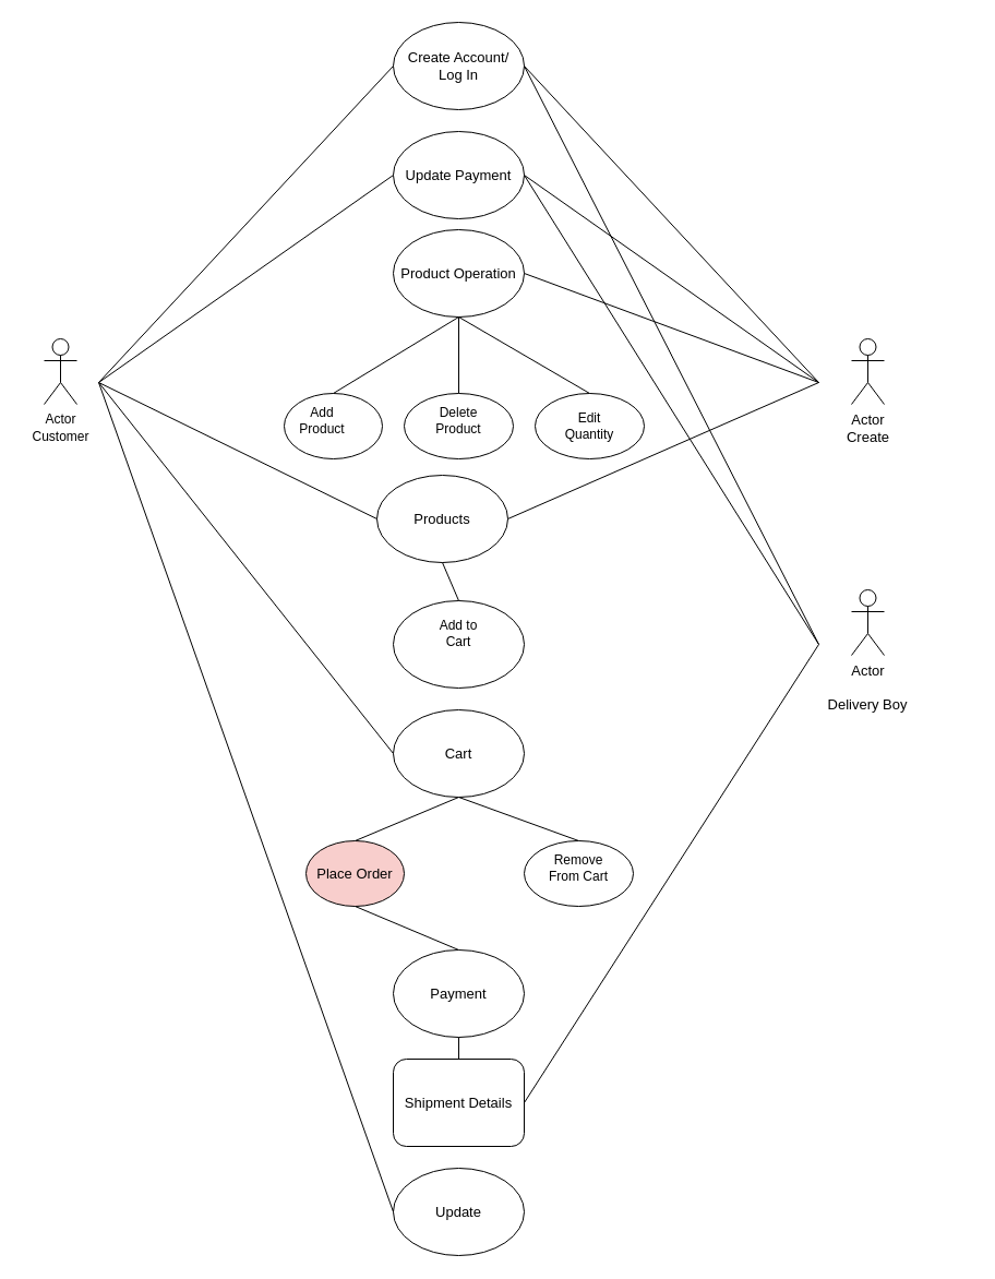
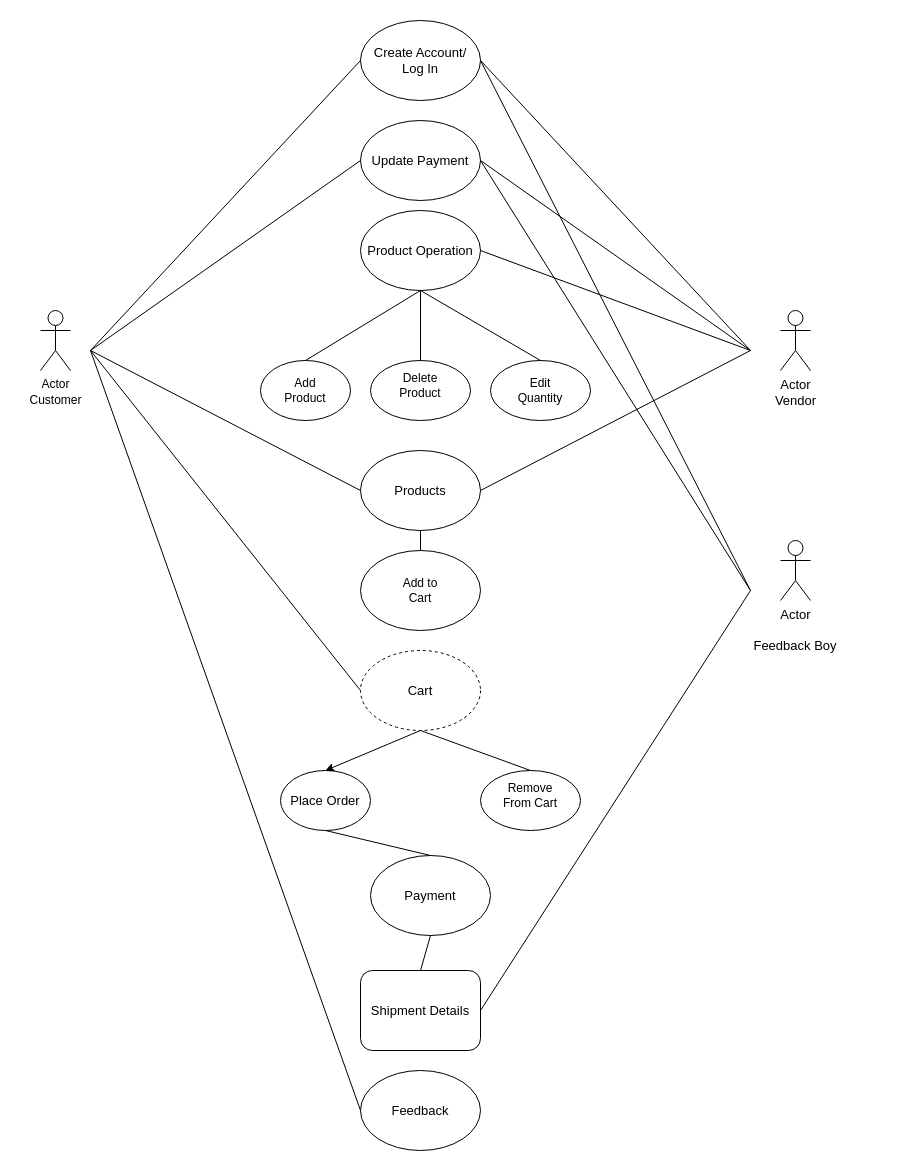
- <mxCell id="37" value="Add Product" style="text;html=1;strokeColor=none;fillColor=none;align=center;verticalAlign=middle;whiteSpace=wrap;rounded=0;" parent="1" vertex="1"><mxGeometry x="265" y="370" width="60" height="30" as="geometry" /></mxCell>
+ <mxCell id="37" value="Add Product" style="text;html=1;strokeColor=none;fillColor=none;align=center;verticalAlign=middle;whiteSpace=wrap;rounded=0;" parent="1" vertex="1"><mxGeometry x="275" y="375" width="60" height="30" as="geometry" /></mxCell>
- <mxCell id="18" value="Create" style="text;html=1;align=center;verticalAlign=middle;resizable=0;points=[];autosize=1;strokeColor=none;fillColor=none;fontSize=13;" parent="1" vertex="1"><mxGeometry x="765" y="390" width="60" height="20" as="geometry" /></mxCell>
+ <mxCell id="18" value="Vendor" style="text;html=1;align=center;verticalAlign=middle;resizable=0;points=[];autosize=1;strokeColor=none;fillColor=none;fontSize=13;" parent="1" vertex="1"><mxGeometry x="765" y="390" width="60" height="20" as="geometry" /></mxCell>
- <mxCell id="7" value="Products" style="ellipse;whiteSpace=wrap;html=1;fontSize=13;" parent="1" vertex="1"><mxGeometry x="345" y="435" width="120" height="80" as="geometry" /></mxCell>
+ <mxCell id="7" value="Products" style="ellipse;whiteSpace=wrap;html=1;fontSize=13;" parent="1" vertex="1"><mxGeometry x="360" y="450" width="120" height="80" as="geometry" /></mxCell>
- <mxCell id="46" value="Add to Cart" style="text;html=1;strokeColor=none;fillColor=none;align=center;verticalAlign=middle;whiteSpace=wrap;rounded=0;" vertex="1" parent="1"><mxGeometry x="390" y="565" width="60" height="30" as="geometry" /></mxCell>
+ <mxCell id="46" value="Add to Cart" style="text;html=1;strokeColor=none;fillColor=none;align=center;verticalAlign=middle;whiteSpace=wrap;rounded=0;" vertex="1" parent="1"><mxGeometry x="390" y="575" width="60" height="30" as="geometry" /></mxCell>
- <mxCell id="27" value="Delivery Boy" style="text;html=1;strokeColor=none;fillColor=none;align=center;verticalAlign=middle;whiteSpace=wrap;rounded=0;fontSize=13;" parent="1" vertex="1"><mxGeometry x="700" y="630" width="190" height="30" as="geometry" /></mxCell>
+ <mxCell id="27" value="Feedback Boy" style="text;html=1;strokeColor=none;fillColor=none;align=center;verticalAlign=middle;whiteSpace=wrap;rounded=0;fontSize=13;" parent="1" vertex="1"><mxGeometry x="700" y="630" width="190" height="30" as="geometry" /></mxCell>
- <mxCell id="8" value="Cart" style="ellipse;whiteSpace=wrap;html=1;fontSize=13;" parent="1" vertex="1"><mxGeometry x="360" y="650" width="120" height="80" as="geometry" /></mxCell>
+ <mxCell id="8" value="Cart" style="ellipse;whiteSpace=wrap;html=1;fontSize=13;dashed=1;" parent="1" vertex="1"><mxGeometry x="360" y="650" width="120" height="80" as="geometry" /></mxCell>
- <mxCell id="34" value="" style="endArrow=none;html=1;rounded=0;exitX=0.5;exitY=1;exitDx=0;exitDy=0;entryX=0.5;entryY=0;entryDx=0;entryDy=0;" parent="1" source="8" target="9" edge="1"><mxGeometry width="50" height="50" relative="1" as="geometry"><mxPoint x="410" y="600" as="sourcePoint" /><mxPoint x="460" y="550" as="targetPoint" /></mxGeometry></mxCell>
+ <mxCell id="34" value="" style="endArrow=classic;html=1;rounded=0;exitX=0.5;exitY=1;exitDx=0;exitDy=0;entryX=0.5;entryY=0;entryDx=0;entryDy=0;" parent="1" source="8" target="9" edge="1"><mxGeometry width="50" height="50" relative="1" as="geometry"><mxPoint x="410" y="600" as="sourcePoint" /><mxPoint x="460" y="550" as="targetPoint" /></mxGeometry></mxCell>
- <mxCell id="9" value="Place Order" style="ellipse;whiteSpace=wrap;html=1;fontSize=13;fillColor=#f8cecc;" parent="1" vertex="1"><mxGeometry x="280" y="770" width="90" height="60" as="geometry" /></mxCell>
+ <mxCell id="9" value="Place Order" style="ellipse;whiteSpace=wrap;html=1;fontSize=13;" parent="1" vertex="1"><mxGeometry x="280" y="770" width="90" height="60" as="geometry" /></mxCell>
- <mxCell id="10" value="Payment" style="ellipse;whiteSpace=wrap;html=1;fontSize=13;" parent="1" vertex="1"><mxGeometry x="360" y="870" width="120" height="80" as="geometry" /></mxCell>
+ <mxCell id="10" value="Payment" style="ellipse;whiteSpace=wrap;html=1;fontSize=13;" parent="1" vertex="1"><mxGeometry x="370" y="855" width="120" height="80" as="geometry" /></mxCell>
- <mxCell id="11" value="Update" style="ellipse;whiteSpace=wrap;html=1;fontSize=13;" parent="1" vertex="1"><mxGeometry x="360" y="1070" width="120" height="80" as="geometry" /></mxCell>
+ <mxCell id="11" value="Feedback" style="ellipse;whiteSpace=wrap;html=1;fontSize=13;" parent="1" vertex="1"><mxGeometry x="360" y="1070" width="120" height="80" as="geometry" /></mxCell>
